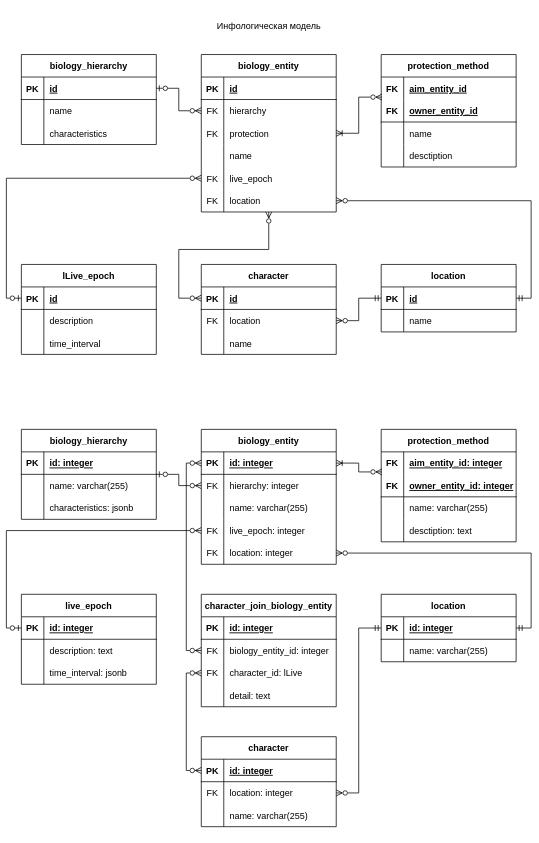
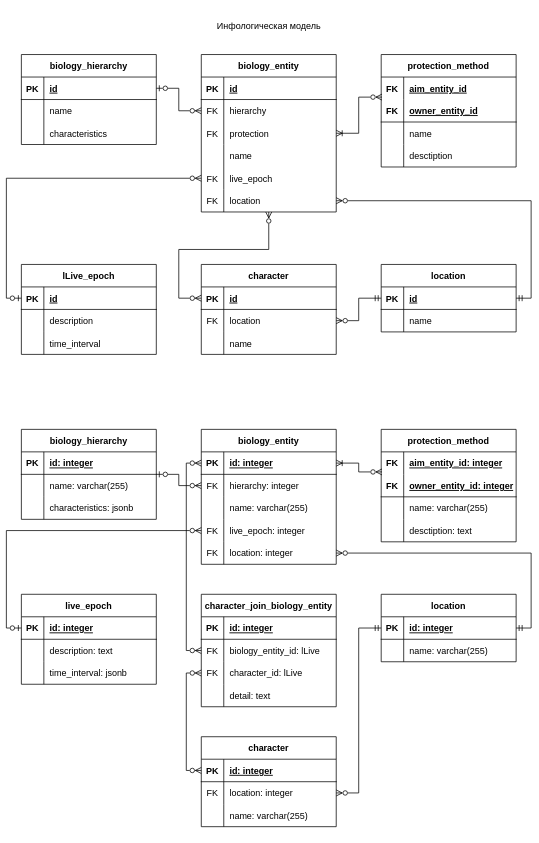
- <mxCell id="157" value="biology_entity_id: integer" style="shape=partialRectangle;connectable=0;fillColor=none;top=0;left=0;bottom=0;right=0;align=left;spacingLeft=6;overflow=hidden;" vertex="1" parent="155"><mxGeometry x="30" width="150" height="30" as="geometry"><mxRectangle width="150" height="30" as="alternateBounds" /></mxGeometry></mxCell>
+ <mxCell id="157" value="biology_entity_id: lLive" style="shape=partialRectangle;connectable=0;fillColor=none;top=0;left=0;bottom=0;right=0;align=left;spacingLeft=6;overflow=hidden;" vertex="1" parent="155"><mxGeometry x="30" width="150" height="30" as="geometry"><mxRectangle width="150" height="30" as="alternateBounds" /></mxGeometry></mxCell>
